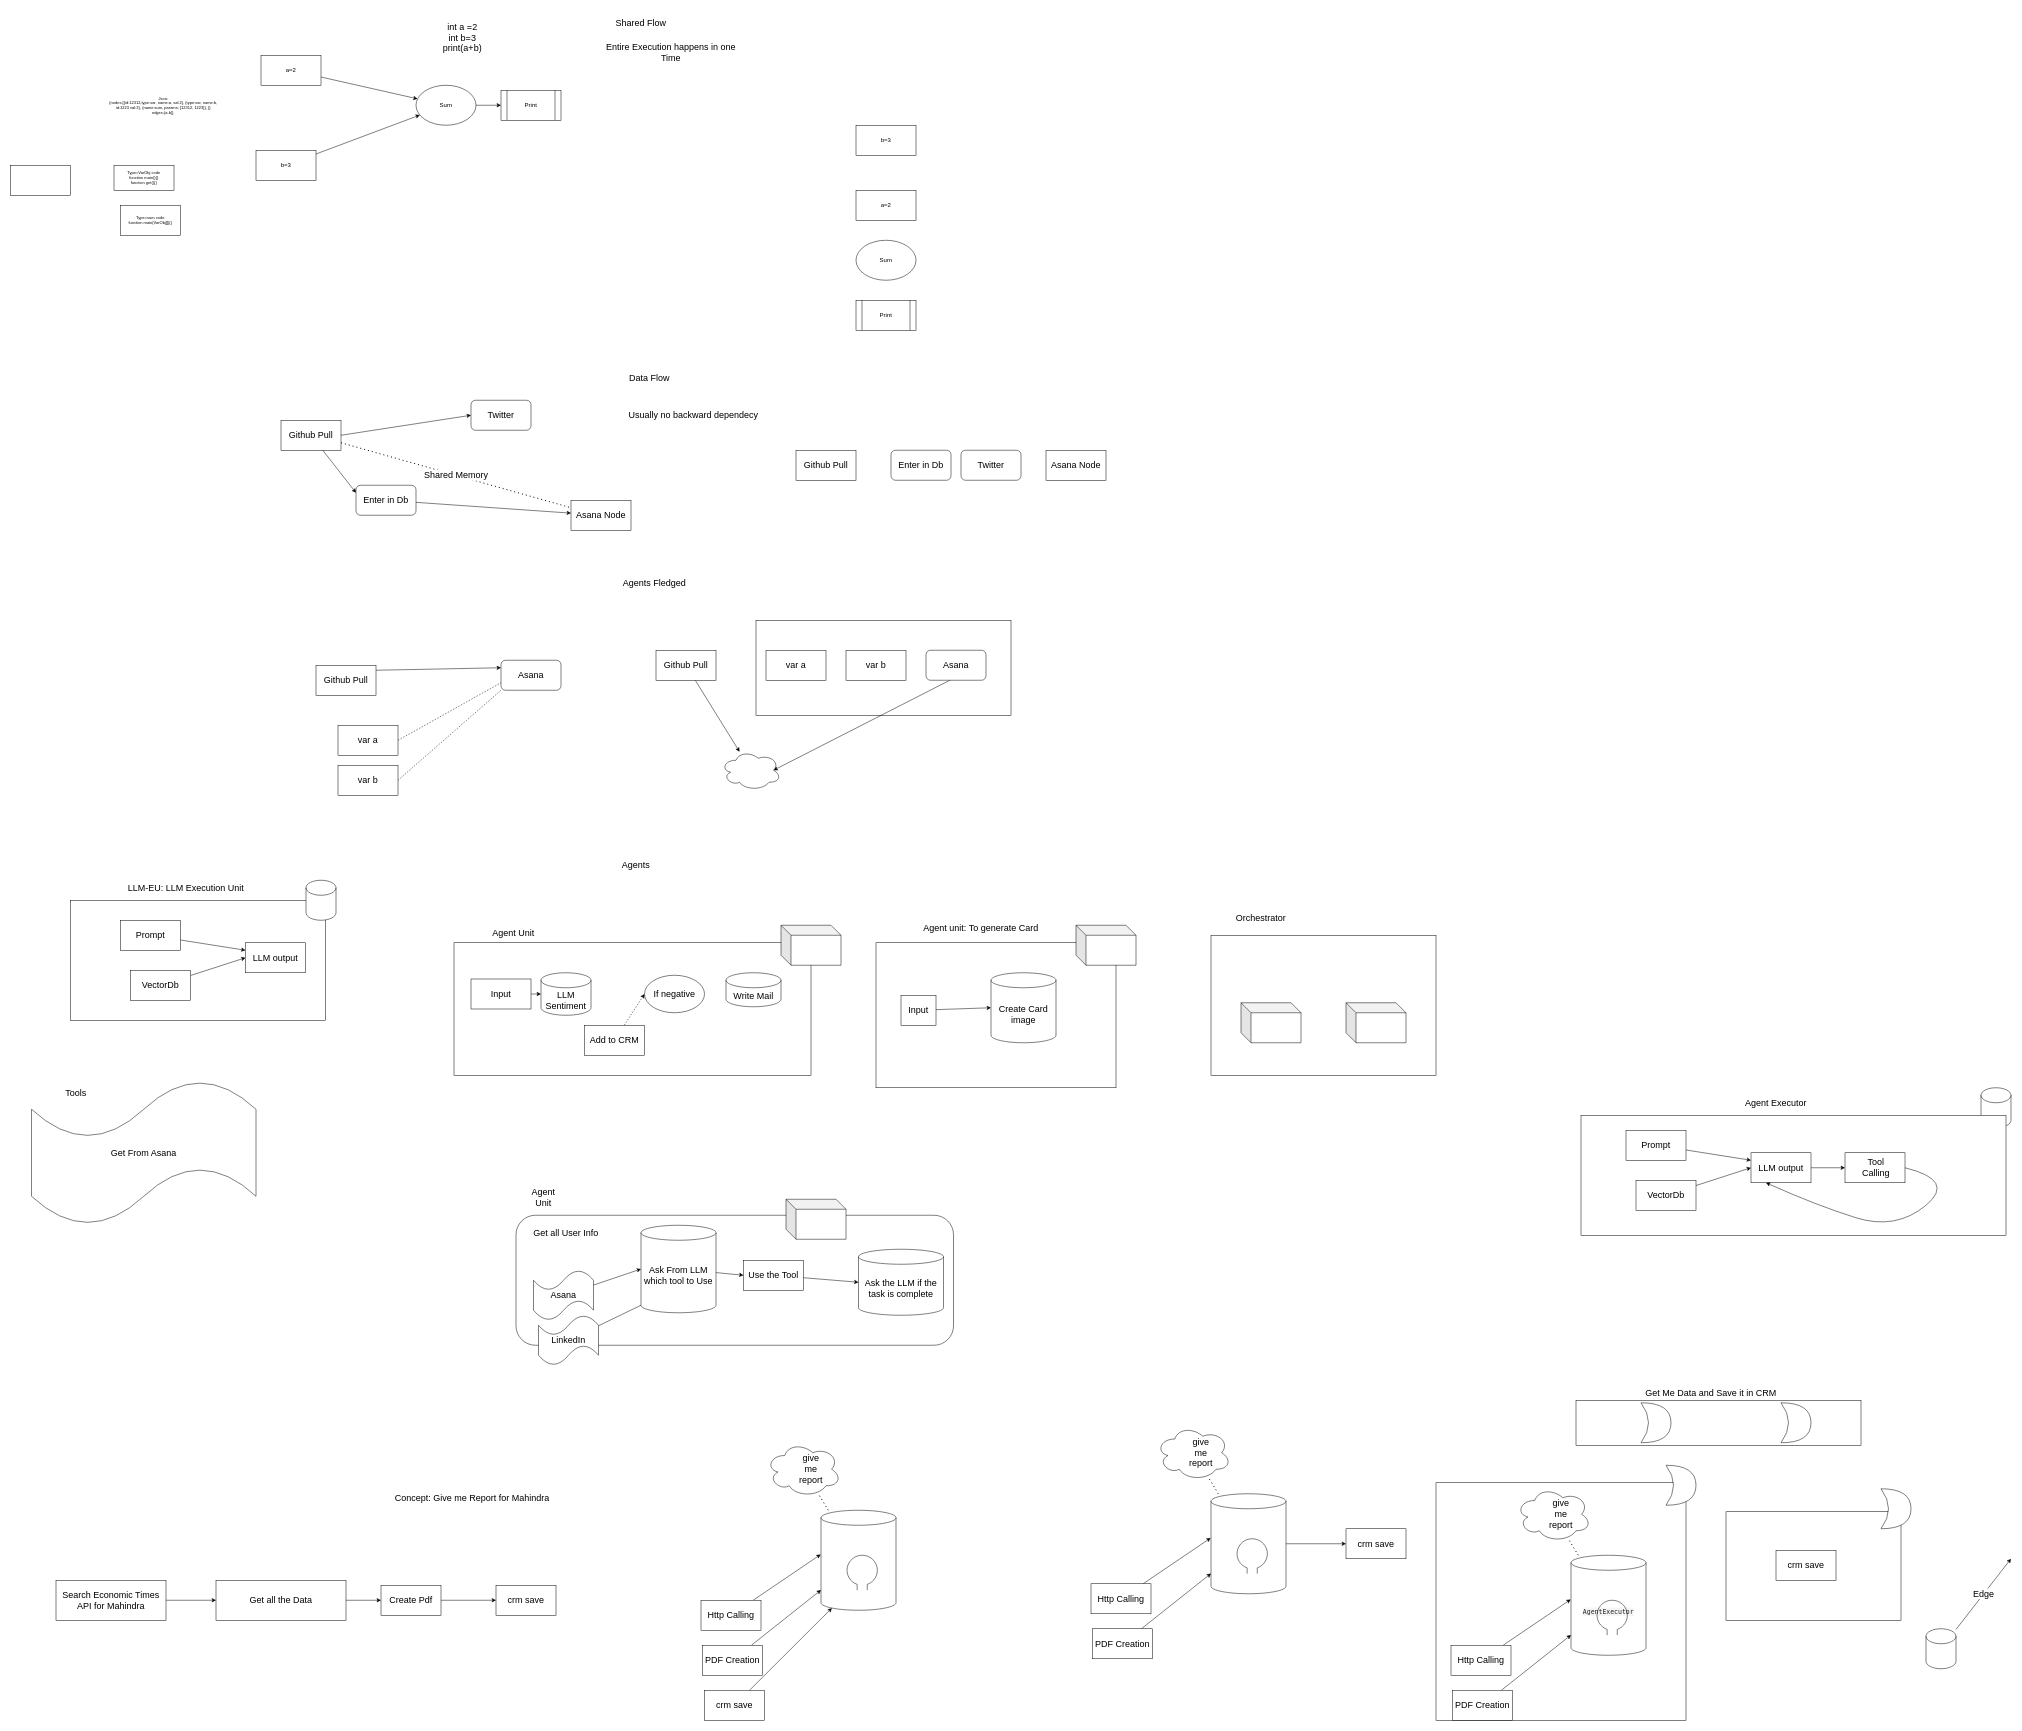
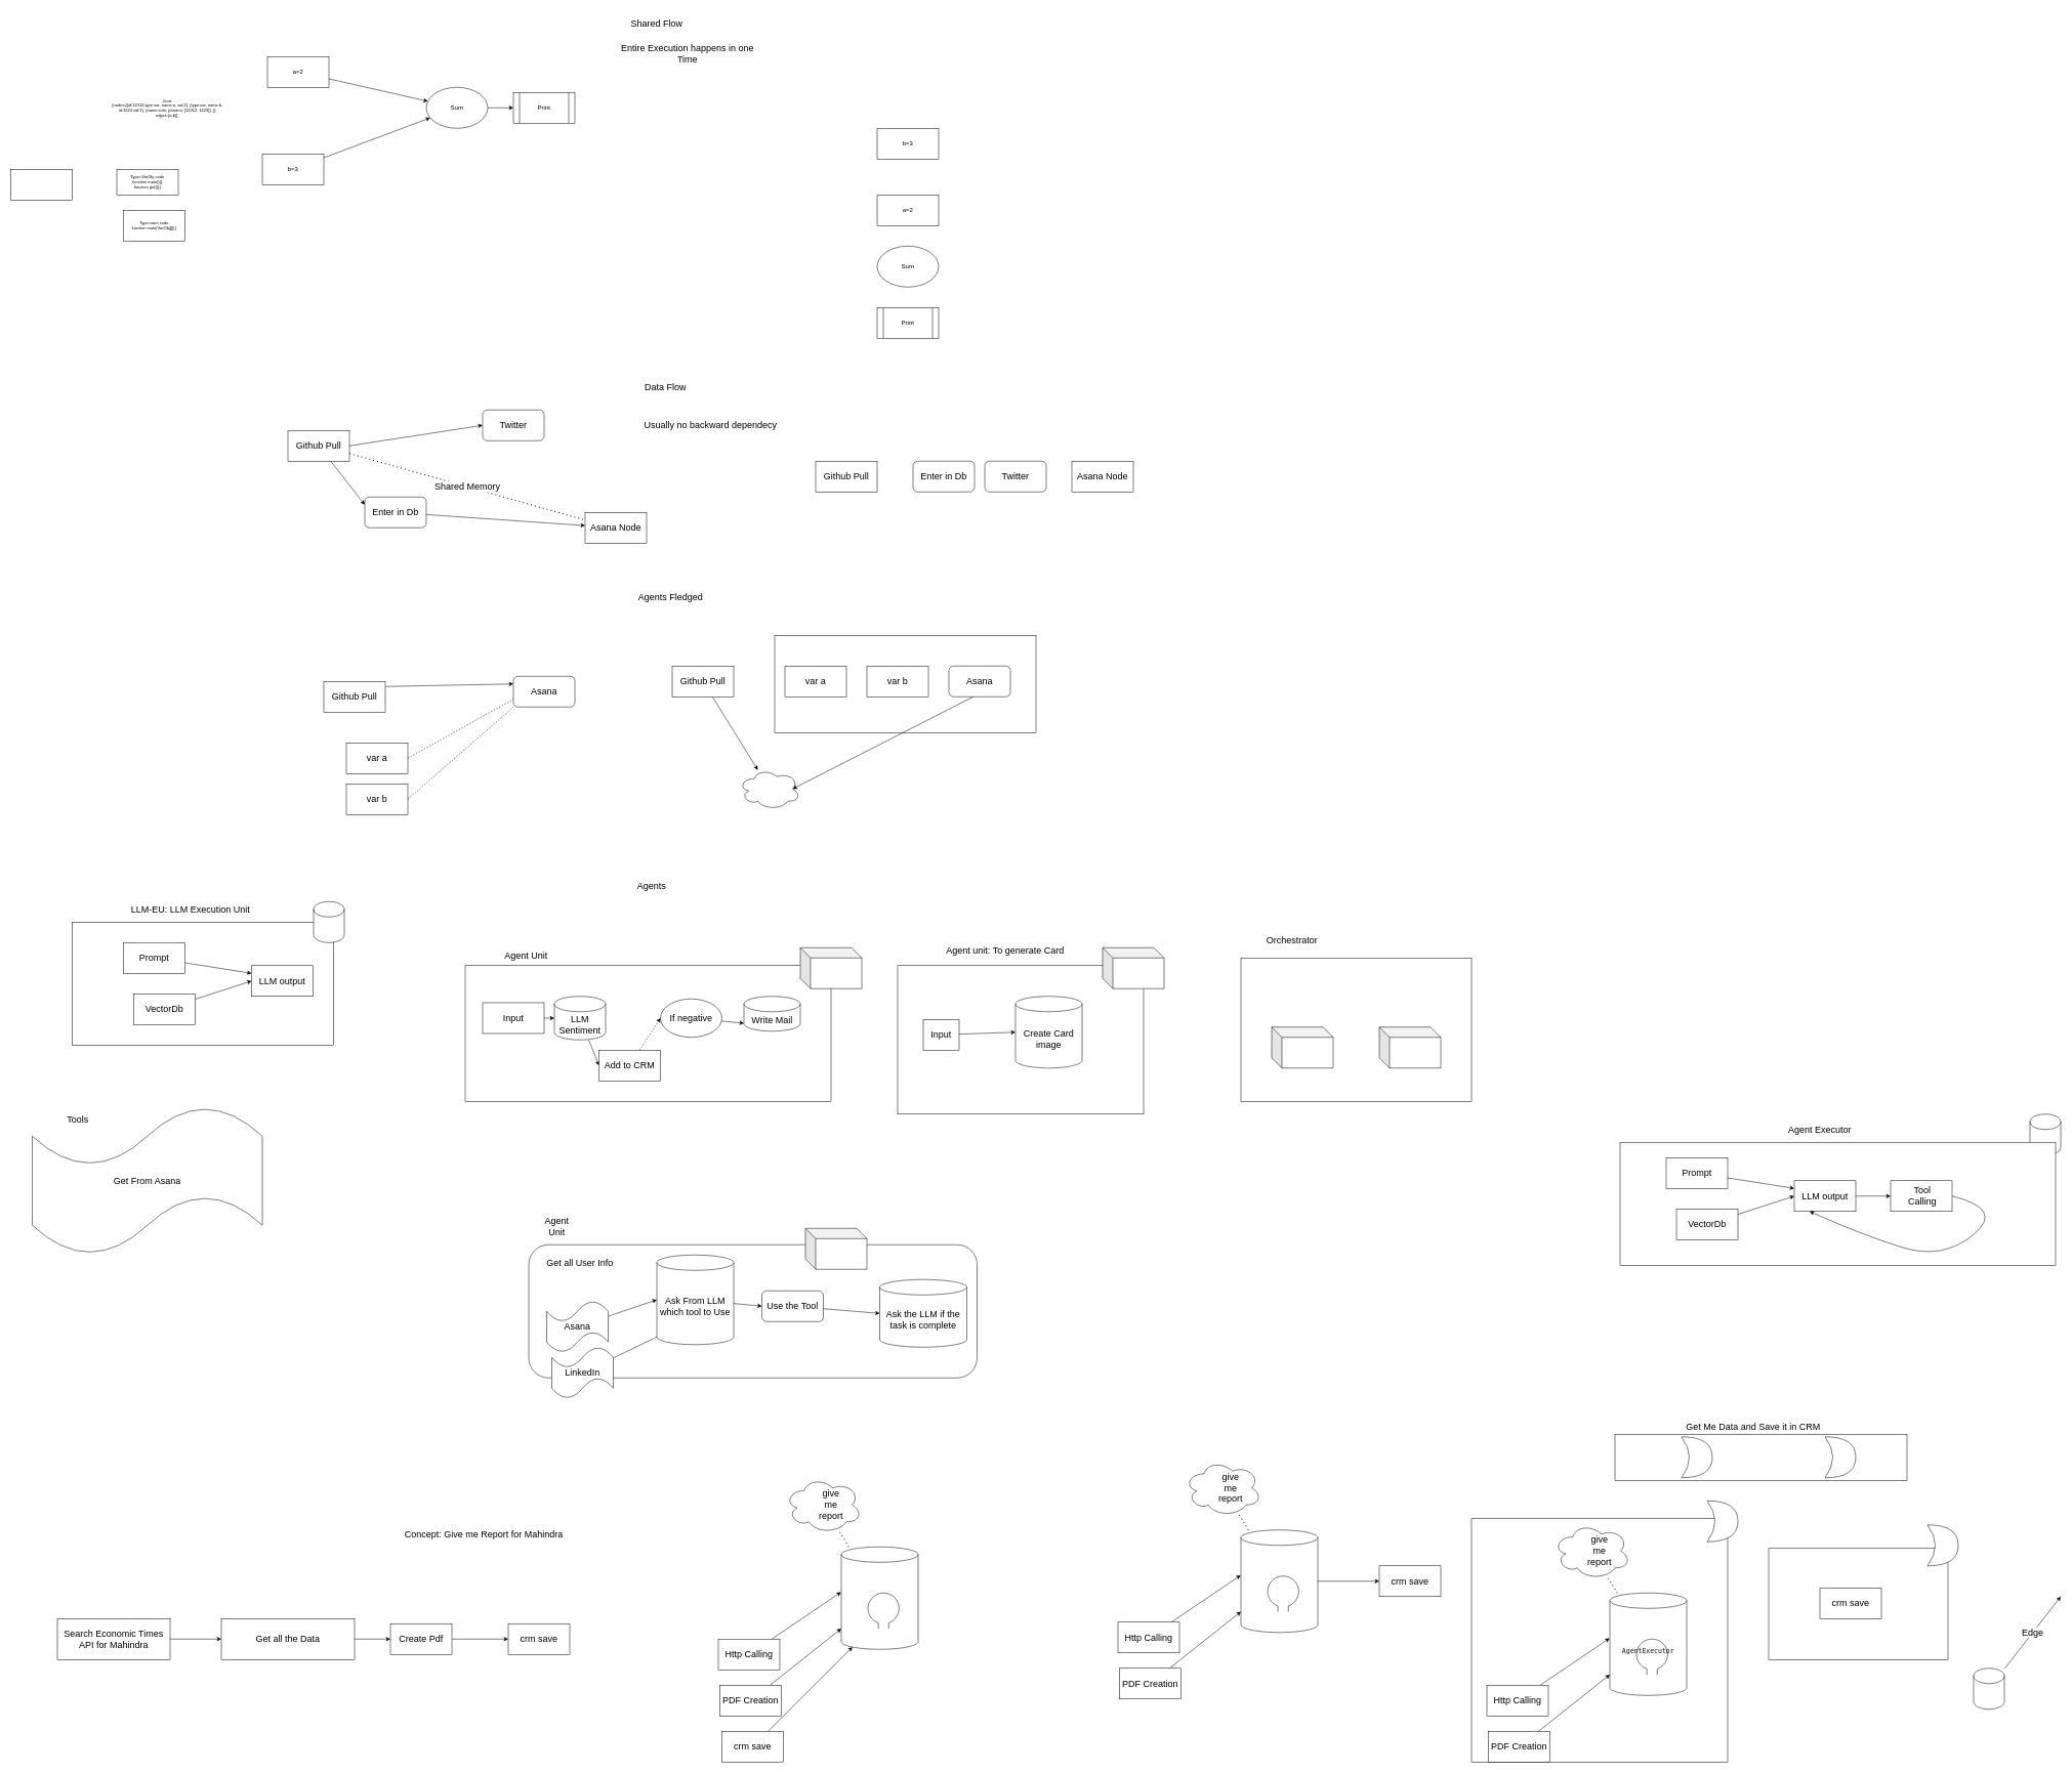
- <mxCell id="12" value="&lt;font style=&quot;font-size: 18px;&quot;&gt;int a =2&lt;br&gt;int b=3&lt;br&gt;print(a+b)&lt;/font&gt;" style="text;html=1;strokeColor=none;fillColor=none;align=center;verticalAlign=middle;whiteSpace=wrap;rounded=0;" parent="1" vertex="1"><mxGeometry x="821" y="20" width="206" height="110" as="geometry" /></mxCell>
+ <mxCell id="62" style="edgeStyle=none;html=1;entryX=0;entryY=0;entryDx=0;entryDy=52.5;entryPerimeter=0;fontSize=18;" parent="1" source="63" target="68" edge="1"><mxGeometry relative="1" as="geometry" /></mxCell>
+ <mxCell id="60" style="edgeStyle=none;html=1;entryX=0;entryY=0.5;entryDx=0;entryDy=0;fontSize=18;" parent="1" source="61" target="67" edge="1"><mxGeometry relative="1" as="geometry" /></mxCell>
- <mxCell id="93" value="Use the Tool" style="rounded=0;whiteSpace=wrap;html=1;fontSize=18;" parent="83" vertex="1"><mxGeometry x="455" y="140" width="120" height="60" as="geometry" /></mxCell>
+ <mxCell id="93" value="Use the Tool" style="whiteSpace=wrap;html=1;fontSize=18;rounded=1;" parent="83" vertex="1"><mxGeometry x="455" y="140" width="120" height="60" as="geometry" /></mxCell>
